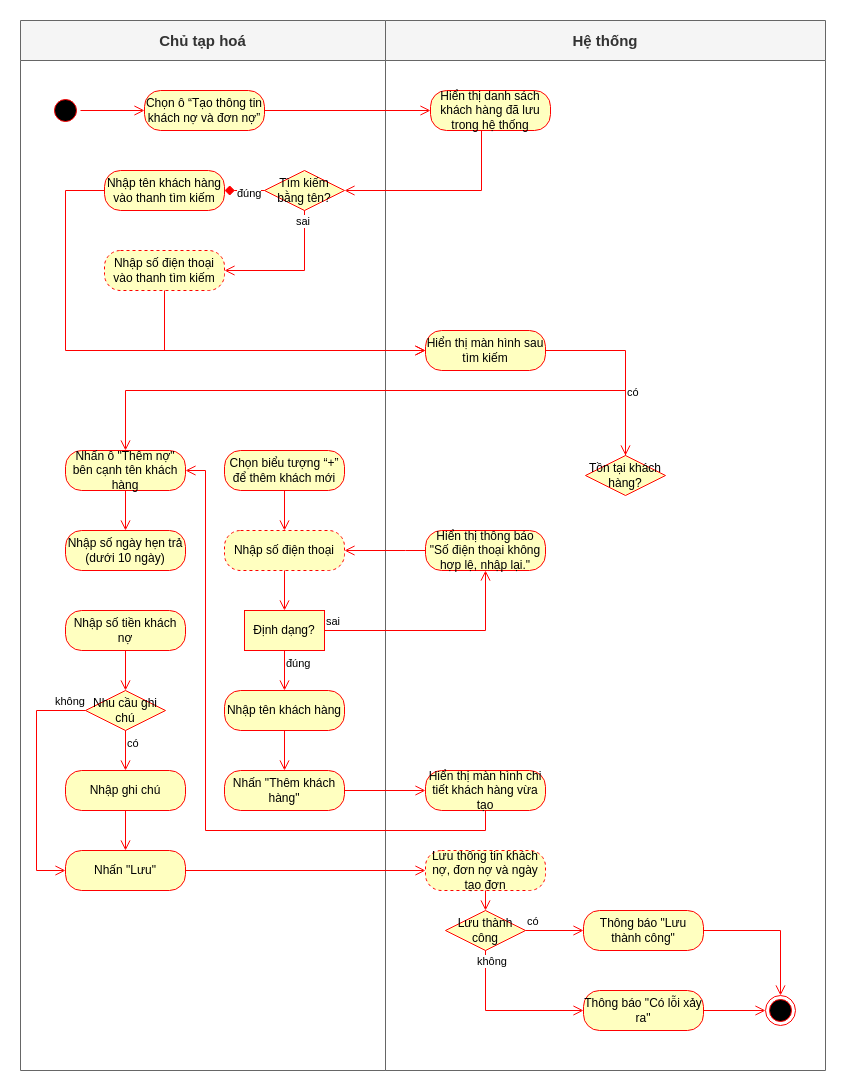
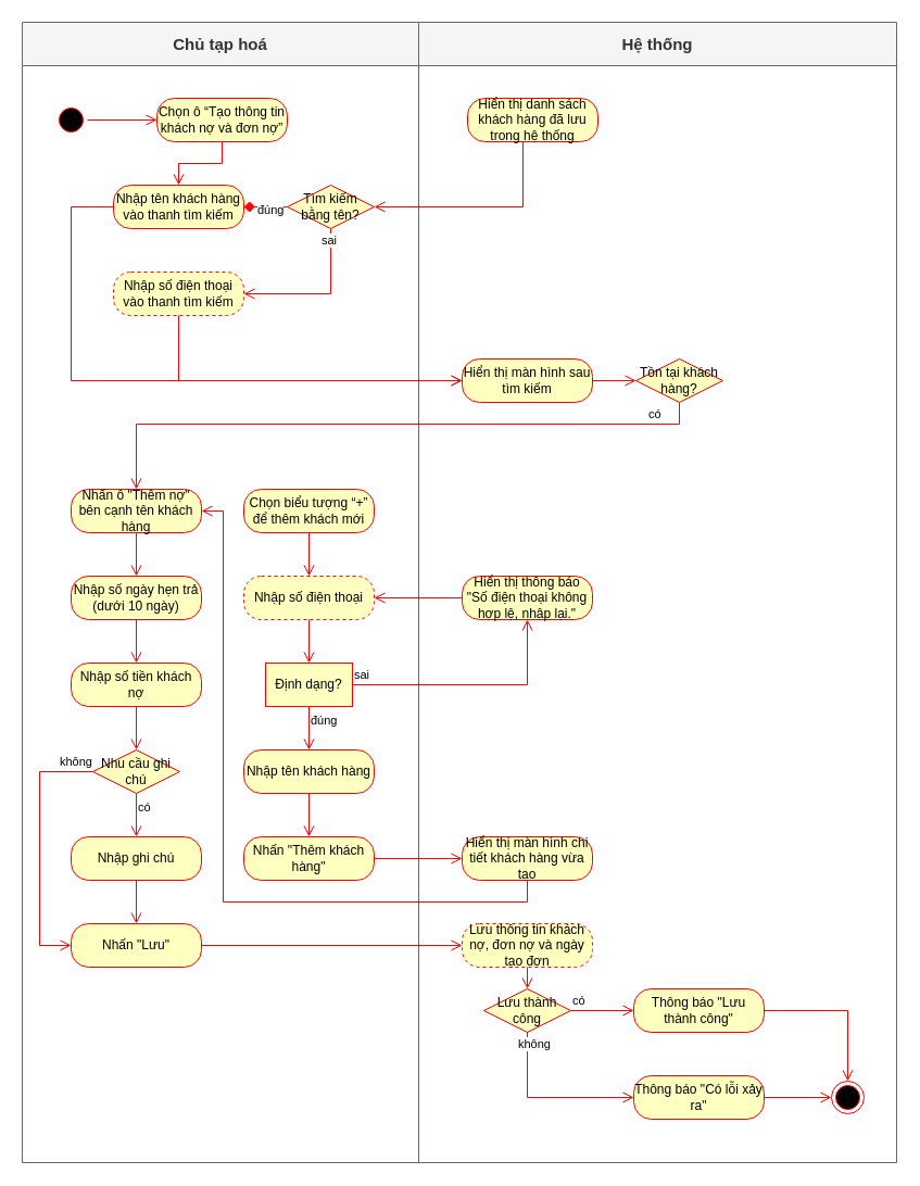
- <mxCell id="49" value="" style="edgeStyle=orthogonalEdgeStyle;html=1;verticalAlign=bottom;endArrow=open;endSize=8;strokeColor=#ff0000;rounded=0;" edge="1" parent="1" source="5" target="33"><mxGeometry relative="1" as="geometry"><mxPoint x="200" y="190" as="targetPoint" /></mxGeometry></mxCell>
+ <mxCell id="49" value="" style="edgeStyle=orthogonalEdgeStyle;html=1;verticalAlign=bottom;endArrow=open;endSize=8;strokeColor=#ff0000;rounded=0;" edge="1" parent="1" source="5" target="9"><mxGeometry relative="1" as="geometry"><mxPoint x="200" y="190" as="targetPoint" /></mxGeometry></mxCell>
- <mxCell id="36" value="Tồn tại khách hàng?" style="rhombus;whiteSpace=wrap;html=1;fontColor=#000000;fillColor=#ffffc0;strokeColor=#ff0000;" vertex="1" parent="32"><mxGeometry x="200" y="435" width="80" height="40" as="geometry" /></mxCell>
+ <mxCell id="36" value="Tồn tại khách hàng?" style="rhombus;whiteSpace=wrap;html=1;fontColor=#000000;fillColor=#ffffc0;strokeColor=#ff0000;" vertex="1" parent="32"><mxGeometry x="200" y="310" width="80" height="40" as="geometry" /></mxCell>
+ <mxCell id="22" value="" style="edgeStyle=orthogonalEdgeStyle;html=1;verticalAlign=bottom;endArrow=open;endSize=8;strokeColor=#ff0000;rounded=0;fontFamily=Helvetica;fontSize=12;fontColor=#000000;" edge="1" parent="2" source="19" target="21"><mxGeometry relative="1" as="geometry"><mxPoint x="115" y="520" as="targetPoint" /><mxPoint x="115" y="480" as="sourcePoint" /></mxGeometry></mxCell>
